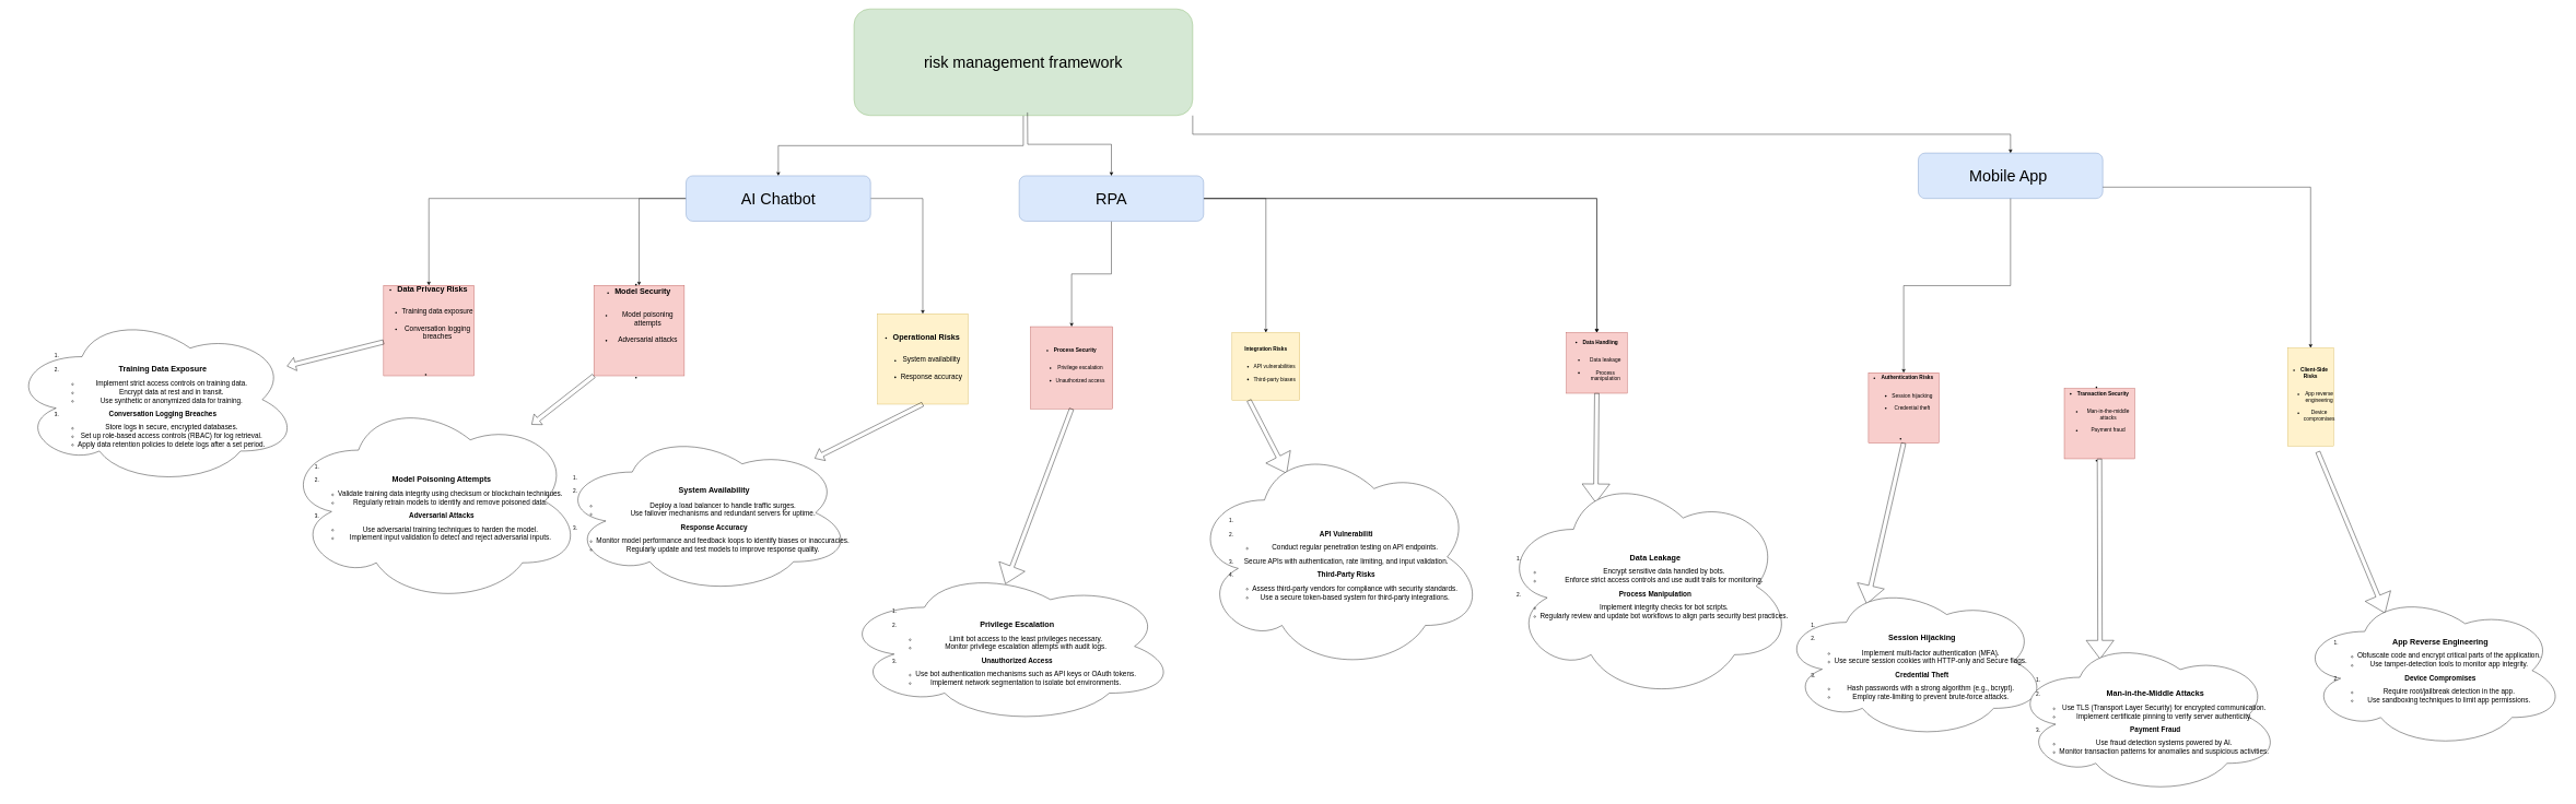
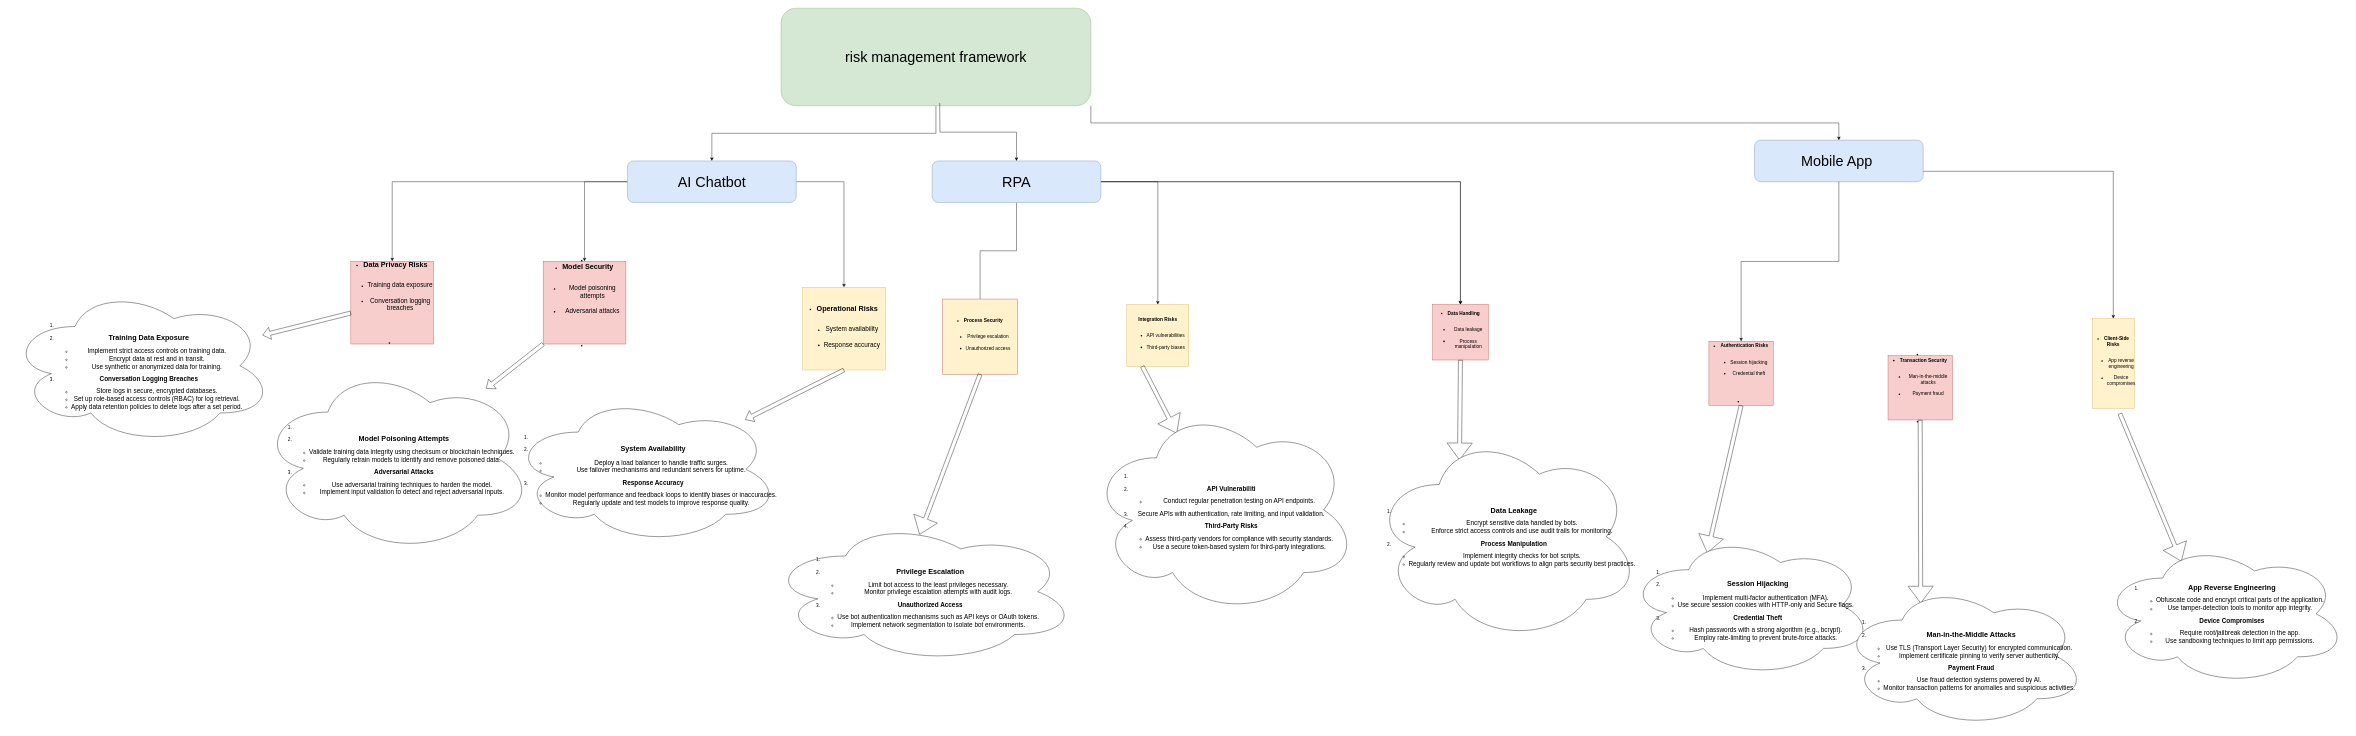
- <mxCell id="11" value="" style="edgeStyle=orthogonalEdgeStyle;rounded=0;orthogonalLoop=1;jettySize=auto;html=1;" edge="1" parent="1" source="15" target="17"><mxGeometry relative="1" as="geometry" /></mxCell>
+ <mxCell id="11" value="" style="edgeStyle=orthogonalEdgeStyle;rounded=0;orthogonalLoop=1;jettySize=auto;html=1;endArrow=none;" edge="1" parent="1" source="15" target="17"><mxGeometry relative="1" as="geometry" /></mxCell>
- <mxCell id="17" value="&lt;li class=&quot;whitespace-normal break-words&quot;&gt;&lt;b&gt;Process Security&lt;br/&gt;&lt;/b&gt;&lt;ul depth=&quot;1&quot; class=&quot;[&amp;amp;:not(:last-child)_ul]:pb-1 [&amp;amp;:not(:last-child)_ol]:pb-1 list-disc space-y-1.5 pl-7&quot;&gt;&lt;br/&gt;&lt;li class=&quot;whitespace-normal break-words&quot;&gt;Privilege escalation&lt;/li&gt;&lt;br/&gt;&lt;li class=&quot;whitespace-normal break-words&quot;&gt;Unauthorized access&lt;br&gt;&lt;/li&gt;&lt;/ul&gt;&lt;/li&gt;&lt;p class=&quot;whitespace-pre-wrap break-words&quot;&gt;&lt;/p&gt;" style="whiteSpace=wrap;html=1;aspect=fixed;fillColor=#f8cecc;strokeColor=#b85450;" vertex="1" parent="1"><mxGeometry x="2355" y="747.5" width="188" height="188" as="geometry" /></mxCell>
+ <mxCell id="17" value="&lt;li class=&quot;whitespace-normal break-words&quot;&gt;&lt;b&gt;Process Security&lt;br/&gt;&lt;/b&gt;&lt;ul depth=&quot;1&quot; class=&quot;[&amp;amp;:not(:last-child)_ul]:pb-1 [&amp;amp;:not(:last-child)_ol]:pb-1 list-disc space-y-1.5 pl-7&quot;&gt;&lt;br/&gt;&lt;li class=&quot;whitespace-normal break-words&quot;&gt;Privilege escalation&lt;/li&gt;&lt;br/&gt;&lt;li class=&quot;whitespace-normal break-words&quot;&gt;Unauthorized access&lt;br&gt;&lt;/li&gt;&lt;/ul&gt;&lt;/li&gt;&lt;p class=&quot;whitespace-pre-wrap break-words&quot;&gt;&lt;/p&gt;" style="whiteSpace=wrap;html=1;aspect=fixed;fillColor=#fff2cc;strokeColor=#b85450;" vertex="1" parent="1"><mxGeometry x="2355" y="747.5" width="188" height="188" as="geometry" /></mxCell>
